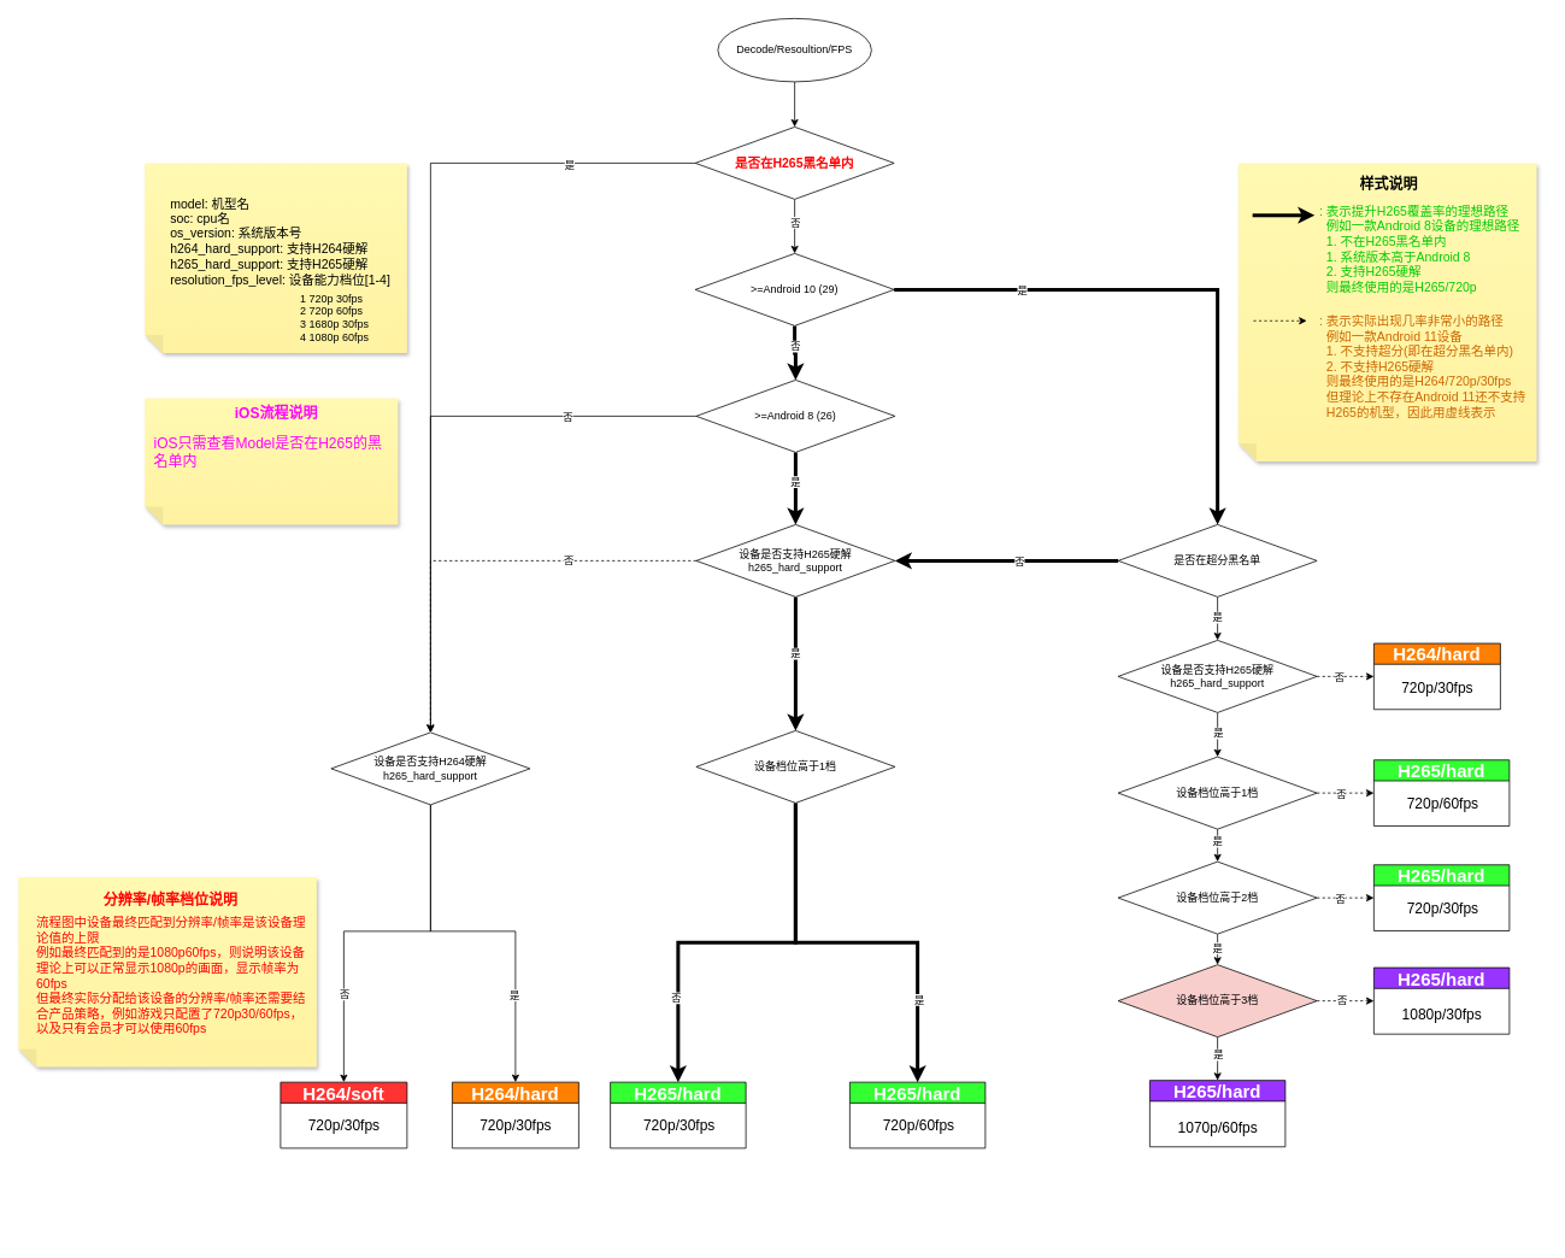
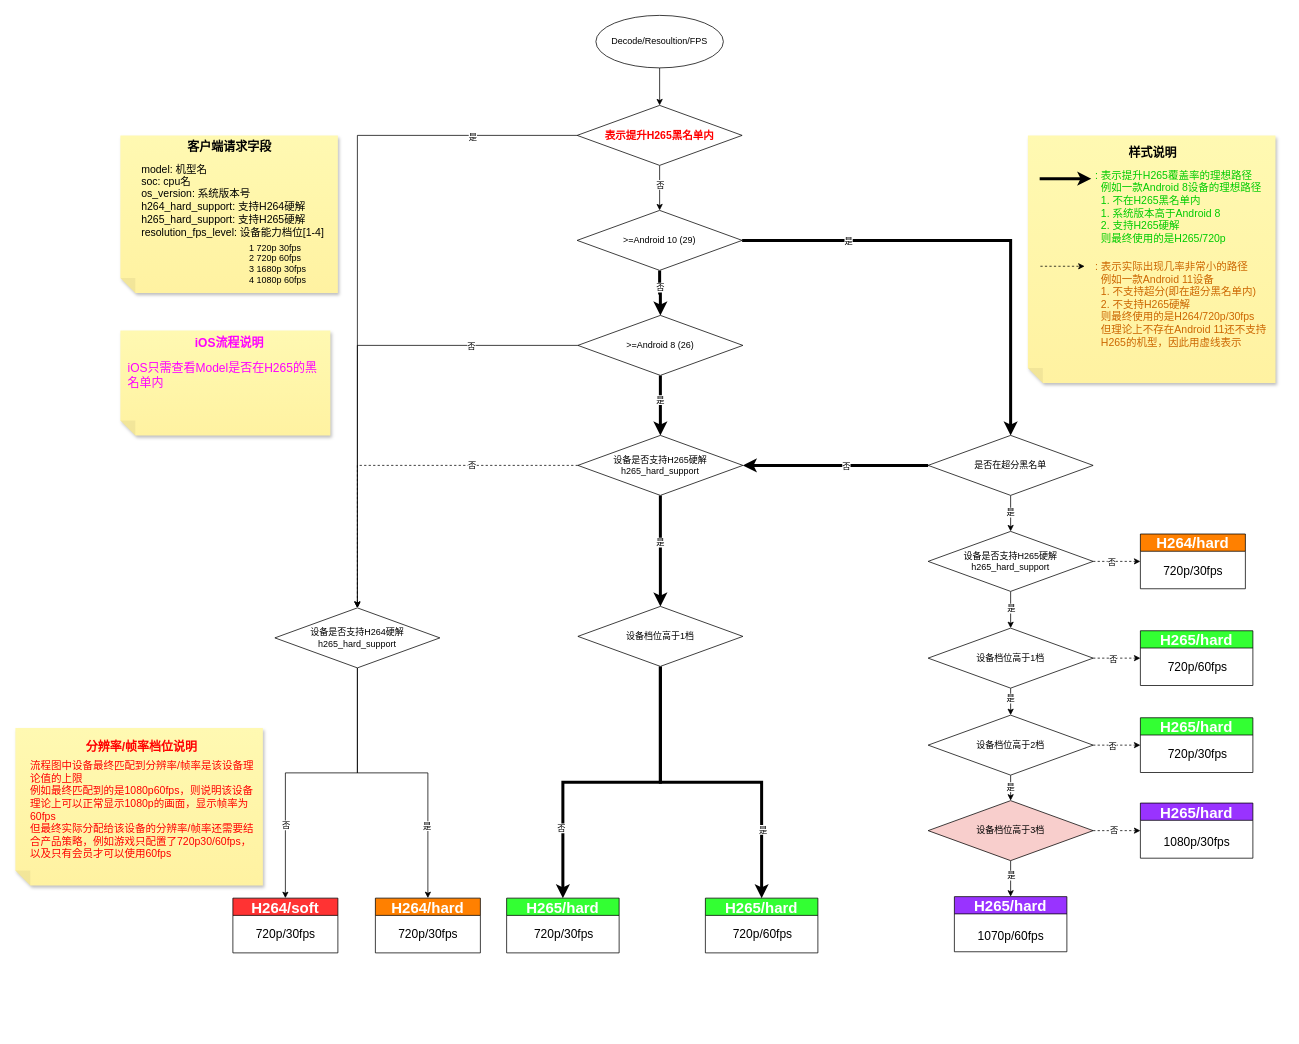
- <mxCell id="39" value="&lt;font style=&quot;font-size: 14px;&quot; color=&quot;#ff0000&quot;&gt;&lt;b&gt;是否在H265黑名单内&lt;/b&gt;&lt;/font&gt;" style="rhombus;whiteSpace=wrap;html=1;" parent="1" vertex="1"><mxGeometry x="769" y="140" width="220" height="80" as="geometry" /></mxCell>
+ <mxCell id="39" value="&lt;font style=&quot;font-size: 14px;&quot; color=&quot;#ff0000&quot;&gt;&lt;b&gt;表示提升H265黑名单内&lt;/b&gt;&lt;/font&gt;" style="rhombus;whiteSpace=wrap;html=1;" parent="1" vertex="1"><mxGeometry x="769" y="140" width="220" height="80" as="geometry" /></mxCell>
+ <mxCell id="88" value="&lt;span style=&quot;font-size: 16px;&quot;&gt;&lt;b style=&quot;&quot;&gt;客户端请求字段&lt;/b&gt;&lt;/span&gt;" style="text;html=1;align=center;verticalAlign=middle;resizable=0;points=[];autosize=1;strokeColor=none;fillColor=none;" vertex="1" parent="1"><mxGeometry x="235" y="180" width="140" height="30" as="geometry" /></mxCell>
